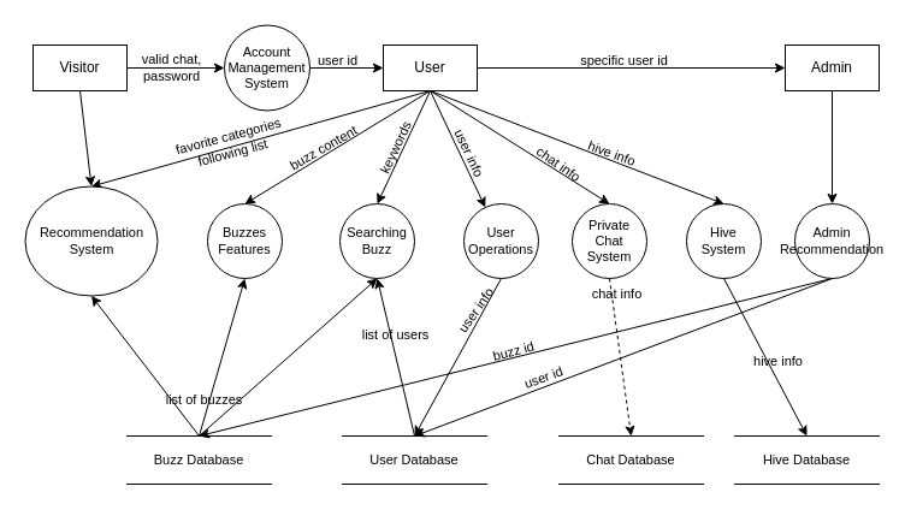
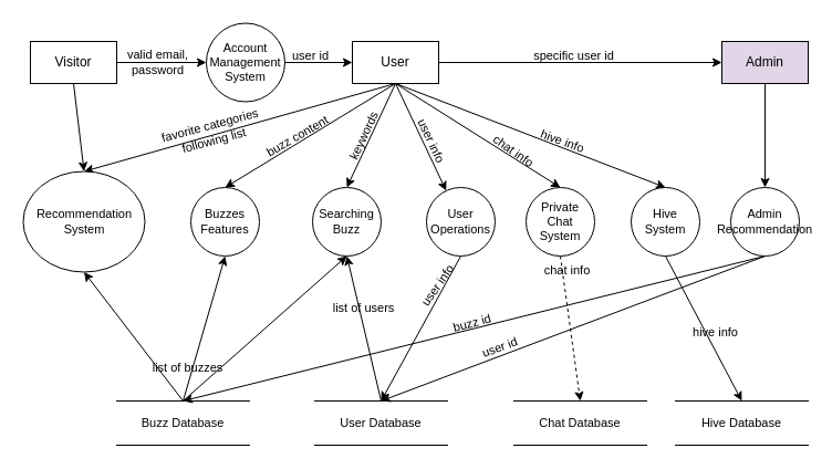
- <mxCell id="15" value="valid chat,&lt;br&gt;password" style="text;html=1;align=center;verticalAlign=middle;resizable=0;points=[];autosize=1;strokeColor=none;fillColor=none;fontSize=11;" vertex="1" parent="1"><mxGeometry x="105" y="37" width="73" height="38" as="geometry" /></mxCell>
+ <mxCell id="15" value="valid email,&lt;br&gt;password" style="text;html=1;align=center;verticalAlign=middle;resizable=0;points=[];autosize=1;strokeColor=none;fillColor=none;fontSize=11;" vertex="1" parent="1"><mxGeometry x="105" y="37" width="73" height="38" as="geometry" /></mxCell>
- <mxCell id="17" value="Admin" style="rounded=0;whiteSpace=wrap;html=1;" vertex="1" parent="1"><mxGeometry x="652" y="37" width="78" height="38" as="geometry" /></mxCell>
+ <mxCell id="17" value="Admin" style="rounded=0;whiteSpace=wrap;html=1;fillColor=#e1d5e7;" vertex="1" parent="1"><mxGeometry x="652" y="37" width="78" height="38" as="geometry" /></mxCell>
